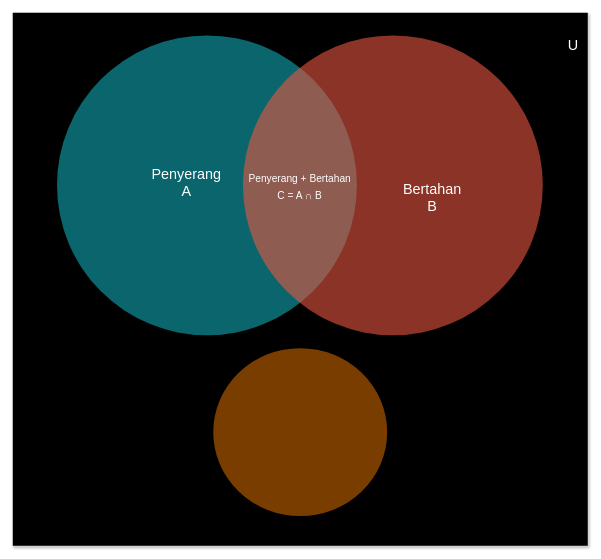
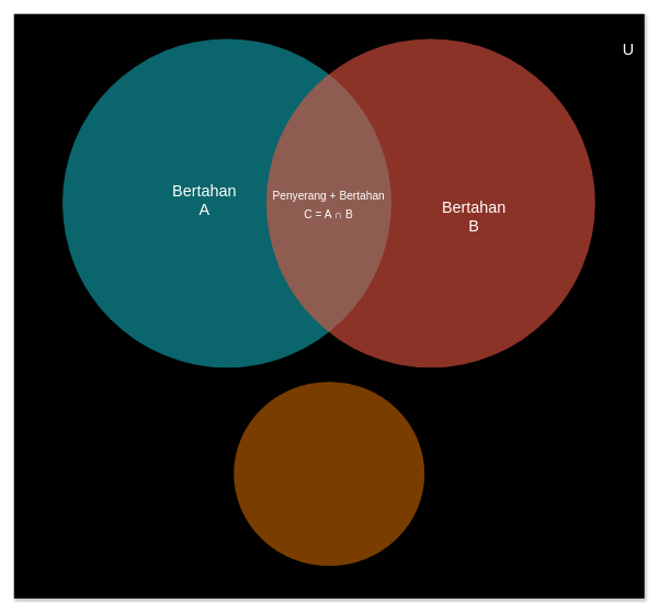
- <mxCell id="5" value="Penyerang&lt;br&gt;A" style="text;fontSize=24;align=center;verticalAlign=middle;html=1;fontColor=#FFFFFF;" parent="1" vertex="1"><mxGeometry x="214.5" y="268.5" width="190" height="70" as="geometry" /></mxCell>
+ <mxCell id="5" value="Bertahan&lt;br&gt;A" style="text;fontSize=24;align=center;verticalAlign=middle;html=1;fontColor=#FFFFFF;" parent="1" vertex="1"><mxGeometry x="214.5" y="268.5" width="190" height="70" as="geometry" /></mxCell>
